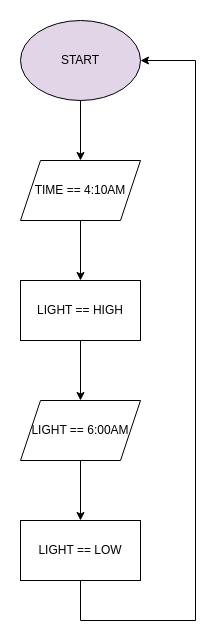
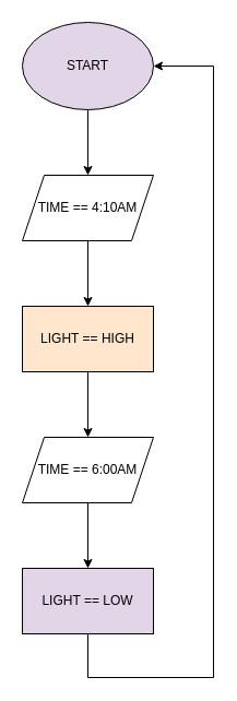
- <mxCell id="5" value="LIGHT == HIGH" style="rounded=0;whiteSpace=wrap;html=1;" vertex="1" parent="1"><mxGeometry x="20" y="280" width="120" height="60" as="geometry" /></mxCell>
+ <mxCell id="5" value="LIGHT == HIGH" style="rounded=0;whiteSpace=wrap;html=1;fillColor=#ffe6cc;" vertex="1" parent="1"><mxGeometry x="20" y="280" width="120" height="60" as="geometry" /></mxCell>
- <mxCell id="7" value="LIGHT == 6:00AM" style="shape=parallelogram;perimeter=parallelogramPerimeter;whiteSpace=wrap;html=1;fixedSize=1;" vertex="1" parent="1"><mxGeometry x="20" y="400" width="120" height="60" as="geometry" /></mxCell>
+ <mxCell id="7" value="TIME == 6:00AM" style="shape=parallelogram;perimeter=parallelogramPerimeter;whiteSpace=wrap;html=1;fixedSize=1;" vertex="1" parent="1"><mxGeometry x="20" y="400" width="120" height="60" as="geometry" /></mxCell>
- <mxCell id="9" value="LIGHT == LOW" style="rounded=0;whiteSpace=wrap;html=1;" vertex="1" parent="1"><mxGeometry x="20" y="520" width="120" height="60" as="geometry" /></mxCell>
+ <mxCell id="9" value="LIGHT == LOW" style="rounded=0;whiteSpace=wrap;html=1;fillColor=#e1d5e7;" vertex="1" parent="1"><mxGeometry x="20" y="520" width="120" height="60" as="geometry" /></mxCell>
